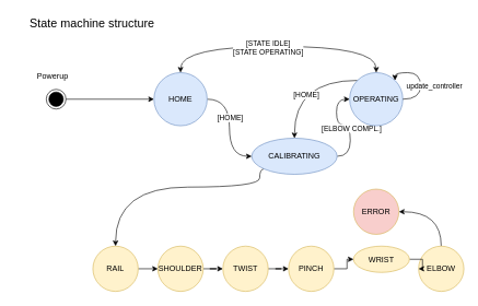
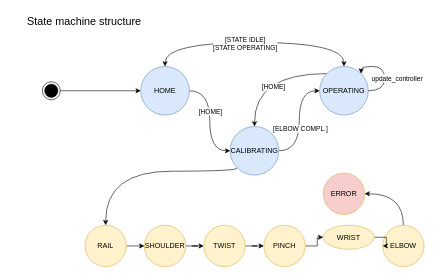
- <mxCell id="32" value="Powerup" style="text;html=1;align=center;verticalAlign=middle;whiteSpace=wrap;rounded=0;" vertex="1" parent="1"><mxGeometry x="50" y="100" width="60" height="30" as="geometry" /></mxCell>
- <mxCell id="13" value="CALIBRATING" style="shape=ellipse;html=1;dashed=0;whiteSpace=wrap;aspect=fixed;perimeter=ellipsePerimeter;fillColor=#dae8fc;strokeColor=#6c8ebf;" vertex="1" parent="1"><mxGeometry x="383" y="210" width="130" height="55" as="geometry" /></mxCell>
+ <mxCell id="13" value="CALIBRATING" style="shape=ellipse;html=1;dashed=0;whiteSpace=wrap;aspect=fixed;perimeter=ellipsePerimeter;fillColor=#dae8fc;strokeColor=#6c8ebf;" vertex="1" parent="1"><mxGeometry x="383" y="210" width="81" height="81" as="geometry" /></mxCell>
